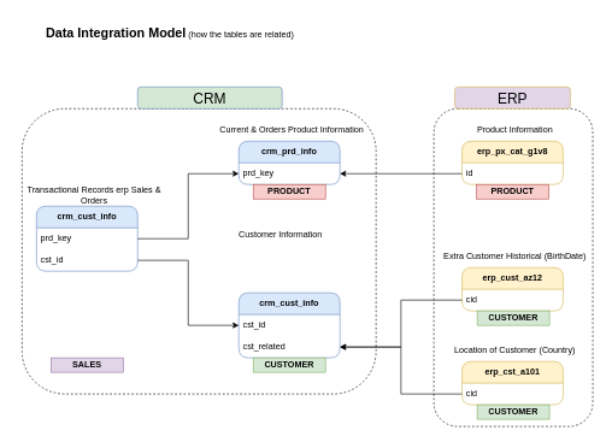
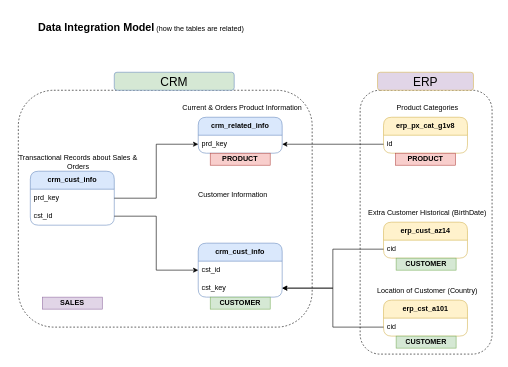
- <mxCell id="26" value="Product Information" style="text;html=1;align=center;verticalAlign=middle;whiteSpace=wrap;rounded=0;" parent="1" vertex="1"><mxGeometry x="600" y="165" width="225" height="30" as="geometry" /></mxCell>
+ <mxCell id="26" value="Product Categories" style="text;html=1;align=center;verticalAlign=middle;whiteSpace=wrap;rounded=0;" parent="1" vertex="1"><mxGeometry x="600" y="165" width="225" height="30" as="geometry" /></mxCell>
- <mxCell id="3" value="&lt;b&gt;crm_prd_info&lt;/b&gt;" style="swimlane;fontStyle=0;childLayout=stackLayout;horizontal=1;startSize=30;horizontalStack=0;resizeParent=1;resizeParentMax=0;resizeLast=0;collapsible=1;marginBottom=0;whiteSpace=wrap;html=1;rounded=1;fillColor=#dae8fc;strokeColor=#6c8ebf;" parent="1" vertex="1"><mxGeometry x="330" y="195" width="140" height="60" as="geometry" /></mxCell>
+ <mxCell id="3" value="&lt;b&gt;crm_related_info&lt;/b&gt;" style="swimlane;fontStyle=0;childLayout=stackLayout;horizontal=1;startSize=30;horizontalStack=0;resizeParent=1;resizeParentMax=0;resizeLast=0;collapsible=1;marginBottom=0;whiteSpace=wrap;html=1;rounded=1;fillColor=#dae8fc;strokeColor=#6c8ebf;" parent="1" vertex="1"><mxGeometry x="330" y="195" width="140" height="60" as="geometry" /></mxCell>
- <mxCell id="13" value="Transactional Records erp Sales &amp;amp; Orders" style="text;html=1;align=center;verticalAlign=middle;whiteSpace=wrap;rounded=0;" parent="1" vertex="1"><mxGeometry y="255" width="220" height="30" as="geometry" x="20" /></mxCell>
+ <mxCell id="13" value="Transactional Records about Sales &amp;amp; Orders" style="text;html=1;align=center;verticalAlign=middle;whiteSpace=wrap;rounded=0;" parent="1" vertex="1"><mxGeometry y="255" width="220" height="30" as="geometry" x="20" /></mxCell>
- <mxCell id="14" value="&lt;b&gt;erp_cust_az12&lt;/b&gt;" style="swimlane;fontStyle=0;childLayout=stackLayout;horizontal=1;startSize=30;horizontalStack=0;resizeParent=1;resizeParentMax=0;resizeLast=0;collapsible=1;marginBottom=0;whiteSpace=wrap;html=1;rounded=1;fillColor=#fff2cc;strokeColor=#d6b656;" parent="1" vertex="1"><mxGeometry x="639" y="370" width="140" height="60" as="geometry" /></mxCell>
+ <mxCell id="14" value="&lt;b&gt;erp_cust_az14&lt;/b&gt;" style="swimlane;fontStyle=0;childLayout=stackLayout;horizontal=1;startSize=30;horizontalStack=0;resizeParent=1;resizeParentMax=0;resizeLast=0;collapsible=1;marginBottom=0;whiteSpace=wrap;html=1;rounded=1;fillColor=#fff2cc;strokeColor=#d6b656;" parent="1" vertex="1"><mxGeometry x="639" y="370" width="140" height="60" as="geometry" /></mxCell>
- <mxCell id="8" value="cst_related" style="text;strokeColor=none;fillColor=none;align=left;verticalAlign=middle;spacingLeft=4;spacingRight=4;overflow=hidden;points=[[0,0.5],[1,0.5]];portConstraint=eastwest;rotatable=0;whiteSpace=wrap;html=1;" parent="6" vertex="1"><mxGeometry y="60" width="140" height="30" as="geometry" /></mxCell>
+ <mxCell id="8" value="cst_key" style="text;strokeColor=none;fillColor=none;align=left;verticalAlign=middle;spacingLeft=4;spacingRight=4;overflow=hidden;points=[[0,0.5],[1,0.5]];portConstraint=eastwest;rotatable=0;whiteSpace=wrap;html=1;" parent="6" vertex="1"><mxGeometry y="60" width="140" height="30" as="geometry" /></mxCell>
